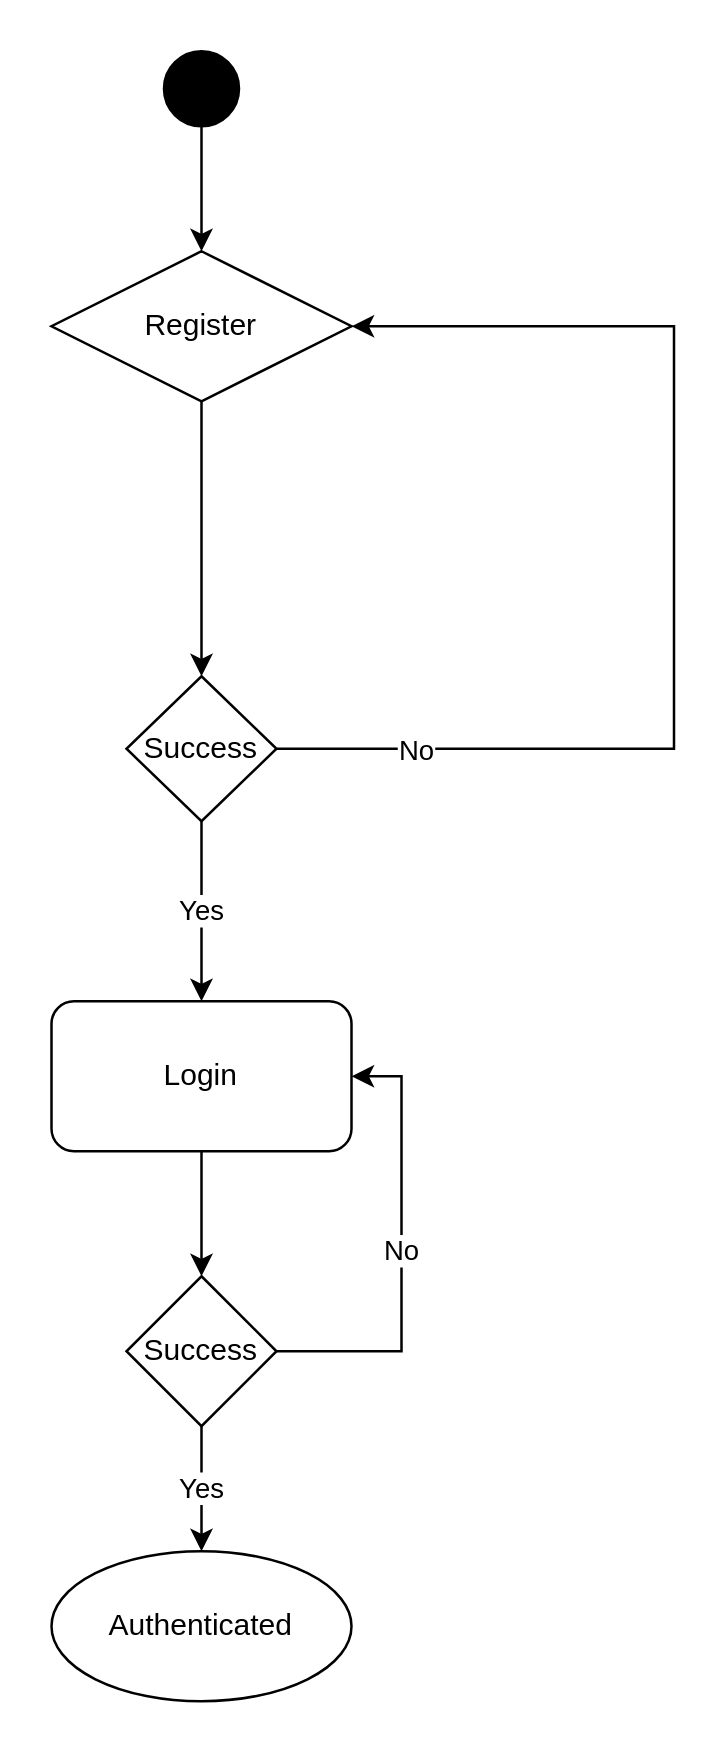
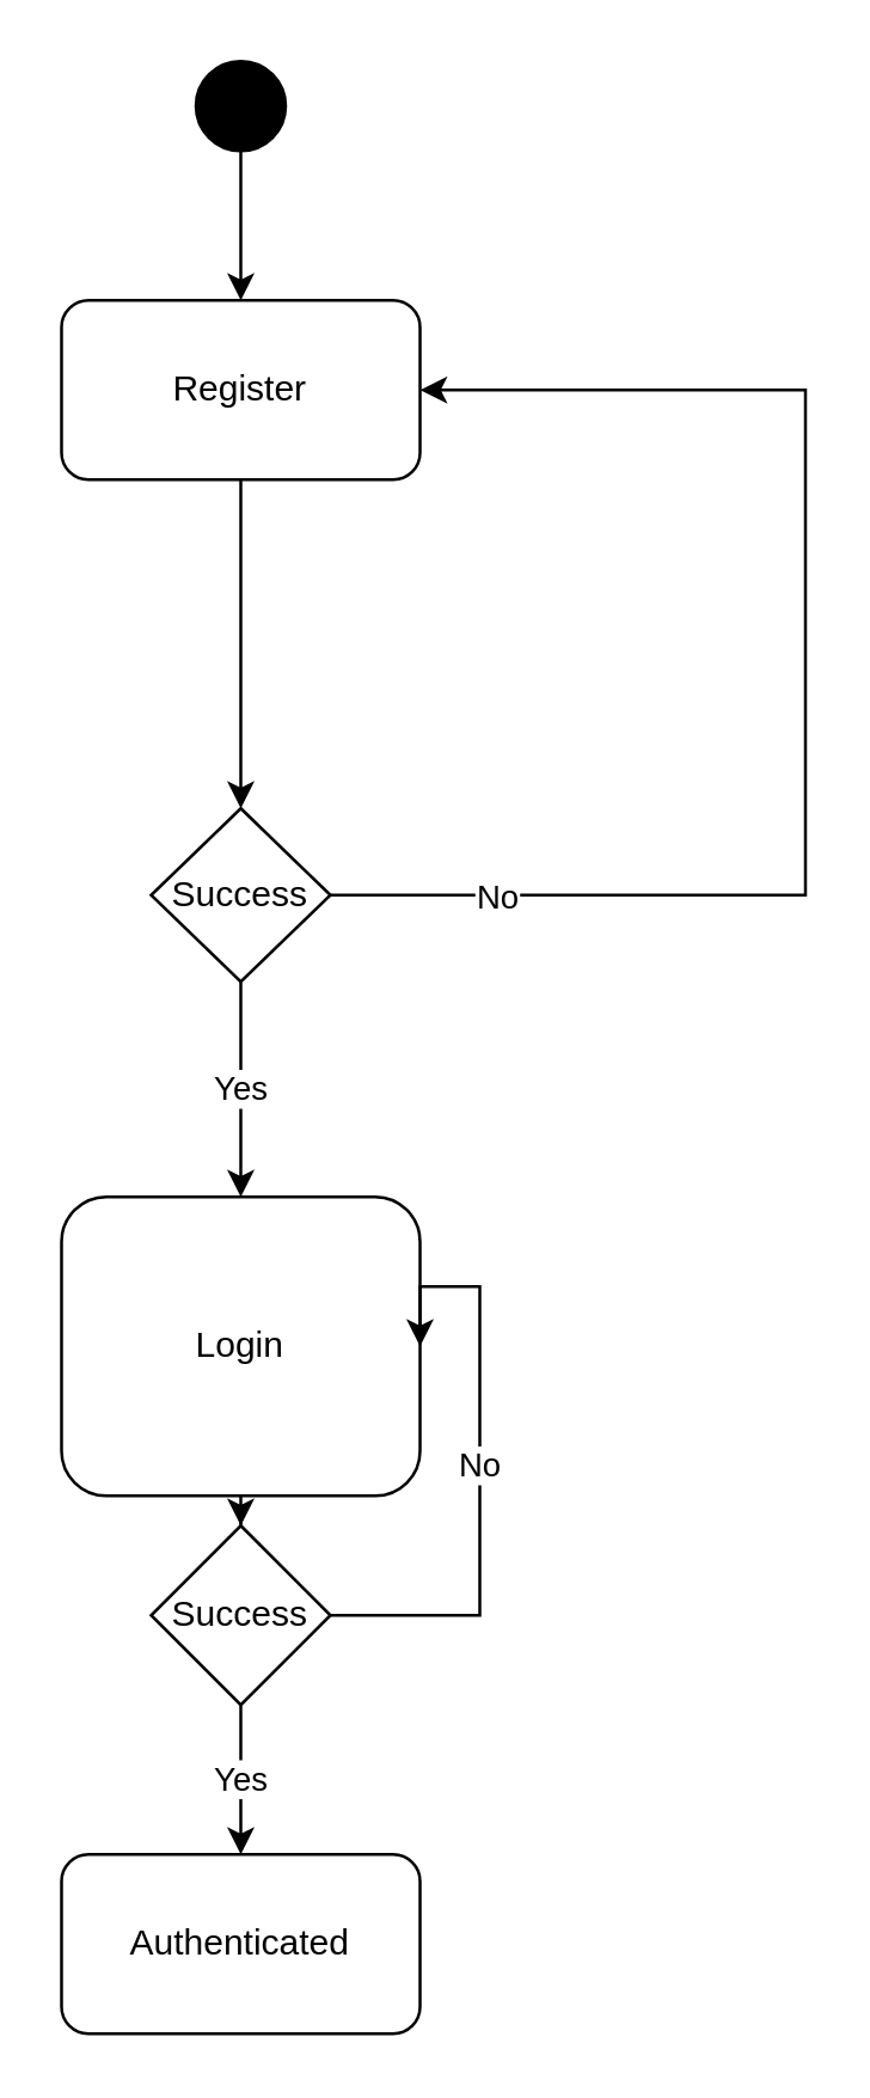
- <mxCell id="5" value="Register" style="rhombus;whiteSpace=wrap;html=1;" parent="1" vertex="1"><mxGeometry x="20" y="100" width="120" height="60" as="geometry" /></mxCell>
+ <mxCell id="5" value="Register" style="rounded=1;whiteSpace=wrap;html=1;" parent="1" vertex="1"><mxGeometry x="20" y="100" width="120" height="60" as="geometry" /></mxCell>
- <mxCell id="12" value="Login" style="rounded=1;whiteSpace=wrap;html=1;" vertex="1" parent="1"><mxGeometry x="20" y="400" width="120" height="60" as="geometry" /></mxCell>
+ <mxCell id="12" value="Login" style="rounded=1;whiteSpace=wrap;html=1;" vertex="1" parent="1"><mxGeometry x="20" y="400" width="120" height="100" as="geometry" /></mxCell>
- <mxCell id="10" value="Authenticated" style="ellipse;whiteSpace=wrap;html=1;" parent="1" vertex="1"><mxGeometry x="20" y="620" width="120" height="60" as="geometry" /></mxCell>
+ <mxCell id="10" value="Authenticated" style="rounded=1;whiteSpace=wrap;html=1;" parent="1" vertex="1"><mxGeometry x="20" y="620" width="120" height="60" as="geometry" /></mxCell>
